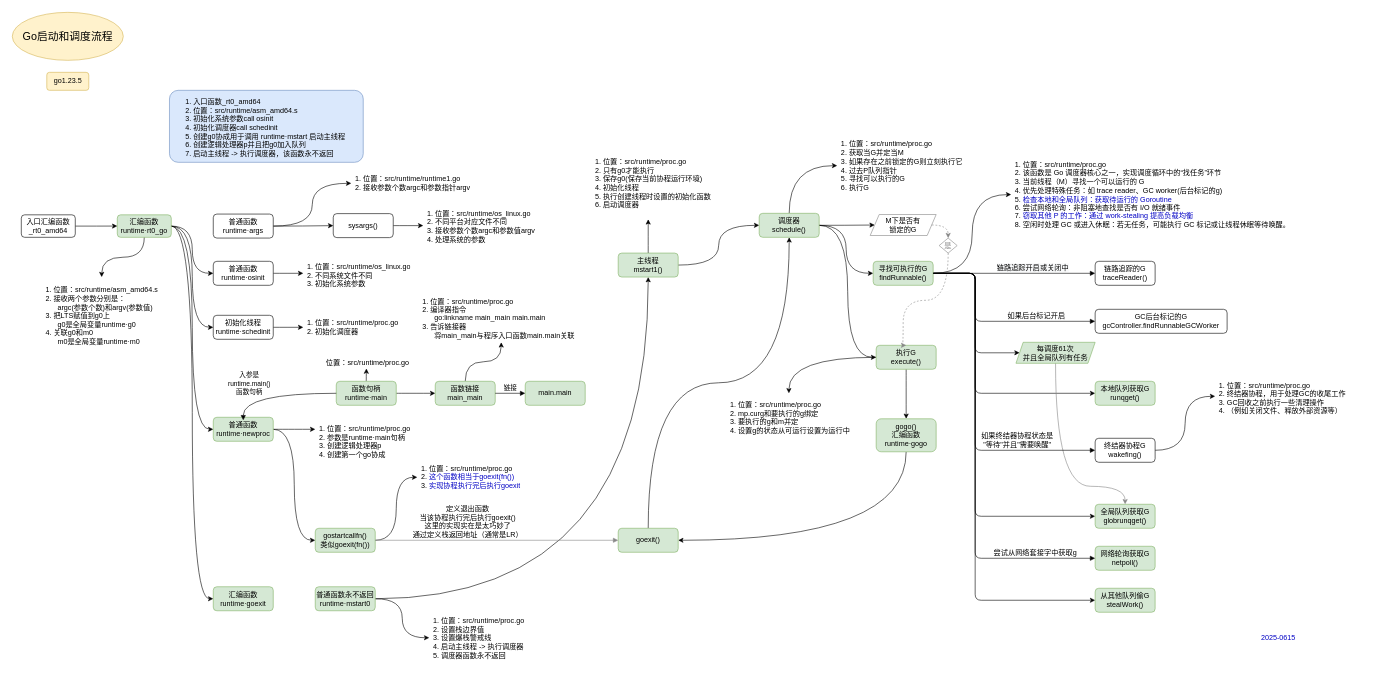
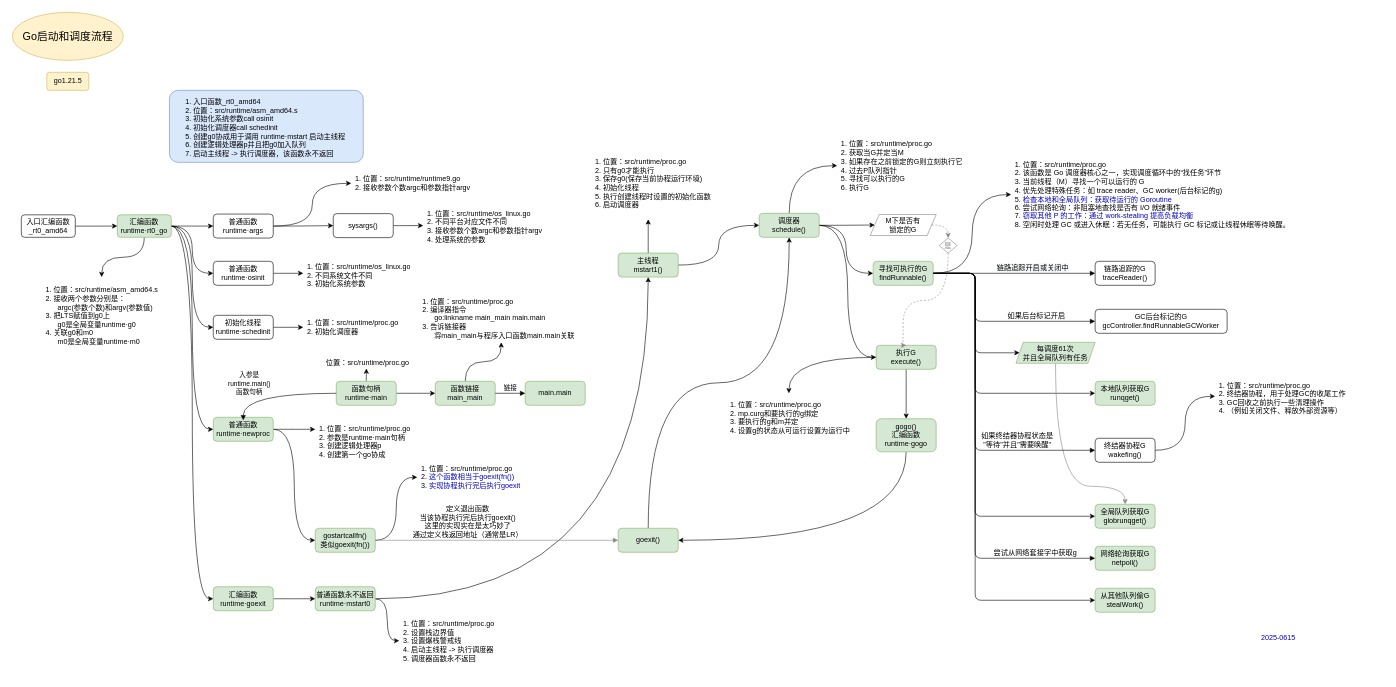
- <mxCell id="95" value="&lt;span&gt;go1.23.5&lt;/span&gt;" style="rounded=1;whiteSpace=wrap;html=1;fillColor=#fff2cc;align=center;strokeColor=#d6b656;" parent="1" vertex="1"><mxGeometry x="77.5" y="120" width="70" height="30" as="geometry" /></mxCell>
+ <mxCell id="95" value="&lt;span&gt;go1.21.5&lt;/span&gt;" style="rounded=1;whiteSpace=wrap;html=1;fillColor=#fff2cc;align=center;strokeColor=#d6b656;" parent="1" vertex="1"><mxGeometry x="77.5" y="120" width="70" height="30" as="geometry" /></mxCell>
- <mxCell id="28" value="&lt;ol&gt;&lt;li&gt;&lt;span style=&quot;font-size: 12px ; text-align: center&quot;&gt;位置：&lt;/span&gt;src/runtime/runtime1.go&lt;/li&gt;&lt;li style=&quot;font-size: 12px&quot;&gt;接收参数个数argc和参数指针argv&lt;/li&gt;&lt;/ol&gt;" style="text;strokeColor=none;fillColor=none;html=1;verticalAlign=middle;overflow=hidden;align=left;spacing=0;labelBorderColor=none;labelBackgroundColor=none;imageWidth=24;imageHeight=24;arcSize=12;fontSize=12;absoluteArcSize=0;fillOpacity=100;spacingLeft=-20;" parent="1" vertex="1"><mxGeometry x="585" y="265" width="240" height="80" as="geometry" /></mxCell>
+ <mxCell id="28" value="&lt;ol&gt;&lt;li&gt;&lt;span style=&quot;font-size: 12px ; text-align: center&quot;&gt;位置：&lt;/span&gt;src/runtime/runtime9.go&lt;/li&gt;&lt;li style=&quot;font-size: 12px&quot;&gt;接收参数个数argc和参数指针argv&lt;/li&gt;&lt;/ol&gt;" style="text;strokeColor=none;fillColor=none;html=1;verticalAlign=middle;overflow=hidden;align=left;spacing=0;labelBorderColor=none;labelBackgroundColor=none;imageWidth=24;imageHeight=24;arcSize=12;fontSize=12;absoluteArcSize=0;fillOpacity=100;spacingLeft=-20;" parent="1" vertex="1"><mxGeometry x="585" y="265" width="240" height="80" as="geometry" /></mxCell>
+ <mxCell id="5" style="edgeStyle=orthogonalEdgeStyle;curved=1;rounded=0;orthogonalLoop=1;jettySize=auto;html=1;entryX=0;entryY=0.5;entryDx=0;entryDy=0;fontSize=12;strokeWidth=1;" parent="1" source="10" target="14" edge="1"><mxGeometry relative="1" as="geometry" /></mxCell>
- <mxCell id="31" value="&lt;ol&gt;&lt;li&gt;&lt;span style=&quot;font-size: 12px ; text-align: center&quot;&gt;位置：&lt;/span&gt;src/runtime/os_linux.go&lt;/li&gt;&lt;li&gt;不同平台对应文件不同&lt;/li&gt;&lt;li style=&quot;font-size: 12px&quot;&gt;接收参数个数argc和参数值argv&lt;/li&gt;&lt;li style=&quot;font-size: 12px&quot;&gt;处理系统的参数&lt;/li&gt;&lt;/ol&gt;" style="text;strokeColor=none;fillColor=none;html=1;verticalAlign=middle;overflow=hidden;align=left;spacing=0;labelBorderColor=none;labelBackgroundColor=none;imageWidth=24;imageHeight=24;arcSize=12;fontSize=12;absoluteArcSize=0;fillOpacity=100;spacingLeft=-20;" parent="1" vertex="1"><mxGeometry x="705" y="335.5" width="240" height="80" as="geometry" /></mxCell>
+ <mxCell id="31" value="&lt;ol&gt;&lt;li&gt;&lt;span style=&quot;font-size: 12px ; text-align: center&quot;&gt;位置：&lt;/span&gt;src/runtime/os_linux.go&lt;/li&gt;&lt;li&gt;不同平台对应文件不同&lt;/li&gt;&lt;li style=&quot;font-size: 12px&quot;&gt;接收参数个数argc和参数指针argv&lt;/li&gt;&lt;li style=&quot;font-size: 12px&quot;&gt;处理系统的参数&lt;/li&gt;&lt;/ol&gt;" style="text;strokeColor=none;fillColor=none;html=1;verticalAlign=middle;overflow=hidden;align=left;spacing=0;labelBorderColor=none;labelBackgroundColor=none;imageWidth=24;imageHeight=24;arcSize=12;fontSize=12;absoluteArcSize=0;fillOpacity=100;spacingLeft=-20;" parent="1" vertex="1"><mxGeometry x="705" y="335.5" width="240" height="80" as="geometry" /></mxCell>
+ <mxCell id="22" style="edgeStyle=orthogonalEdgeStyle;curved=1;rounded=0;orthogonalLoop=1;jettySize=auto;html=1;entryX=0;entryY=0.5;entryDx=0;entryDy=0;fontSize=12;strokeWidth=1;" parent="1" source="23" target="26" edge="1"><mxGeometry relative="1" as="geometry" /></mxCell>
- <mxCell id="35" value="&lt;ol&gt;&lt;li&gt;&lt;span style=&quot;font-size: 12px ; text-align: center&quot;&gt;位置：&lt;/span&gt;src/runtime/proc.go&lt;/li&gt;&lt;li&gt;设置栈边界值&lt;/li&gt;&lt;li&gt;设置爆栈警戒线&lt;/li&gt;&lt;li&gt;启动主线程 -&amp;gt; 执行调度器&lt;/li&gt;&lt;li&gt;调度器函数永不返回&lt;br&gt;&lt;/li&gt;&lt;/ol&gt;" style="text;strokeColor=none;fillColor=none;html=1;verticalAlign=middle;overflow=hidden;align=left;spacing=0;labelBorderColor=none;labelBackgroundColor=none;imageWidth=24;imageHeight=24;arcSize=12;fontSize=12;absoluteArcSize=0;fillOpacity=100;spacingLeft=-20;" parent="1" vertex="1"><mxGeometry x="715" y="1002.5" width="200" height="120" as="geometry" /></mxCell>
+ <mxCell id="35" value="&lt;ol&gt;&lt;li&gt;&lt;span style=&quot;font-size: 12px ; text-align: center&quot;&gt;位置：&lt;/span&gt;src/runtime/proc.go&lt;/li&gt;&lt;li&gt;设置栈边界值&lt;/li&gt;&lt;li&gt;设置爆栈警戒线&lt;/li&gt;&lt;li&gt;启动主线程 -&amp;gt; 执行调度器&lt;/li&gt;&lt;li&gt;调度器函数永不返回&lt;br&gt;&lt;/li&gt;&lt;/ol&gt;" style="text;strokeColor=none;fillColor=none;html=1;verticalAlign=middle;overflow=hidden;align=left;spacing=0;labelBorderColor=none;labelBackgroundColor=none;imageWidth=24;imageHeight=24;arcSize=12;fontSize=12;absoluteArcSize=0;fillOpacity=100;spacingLeft=-20;" parent="1" vertex="1"><mxGeometry x="665" y="1007.5" width="200" height="120" as="geometry" /></mxCell>
